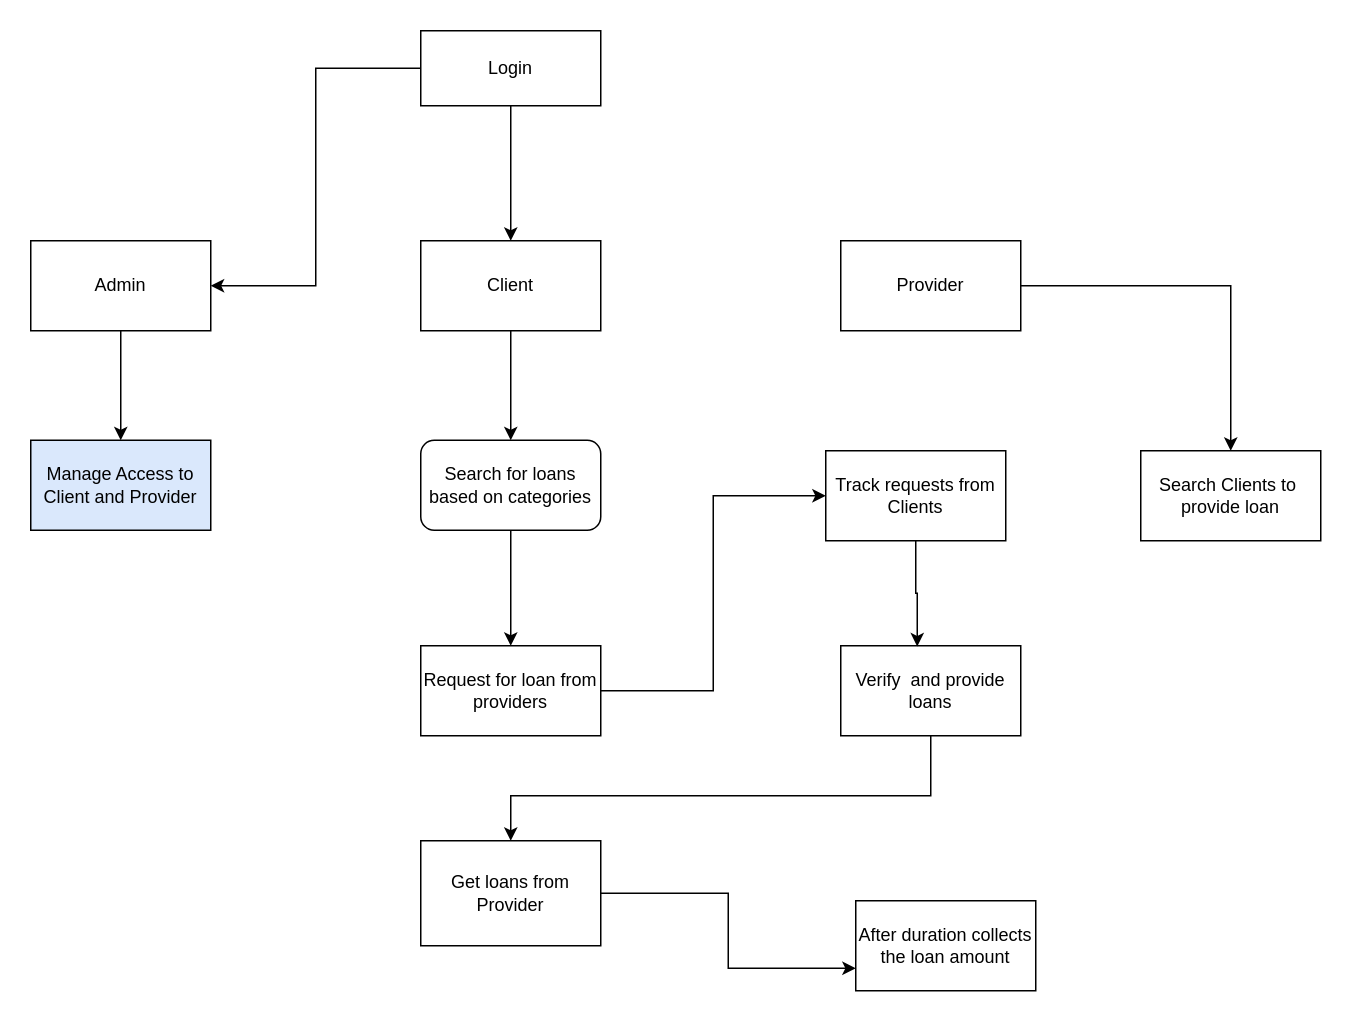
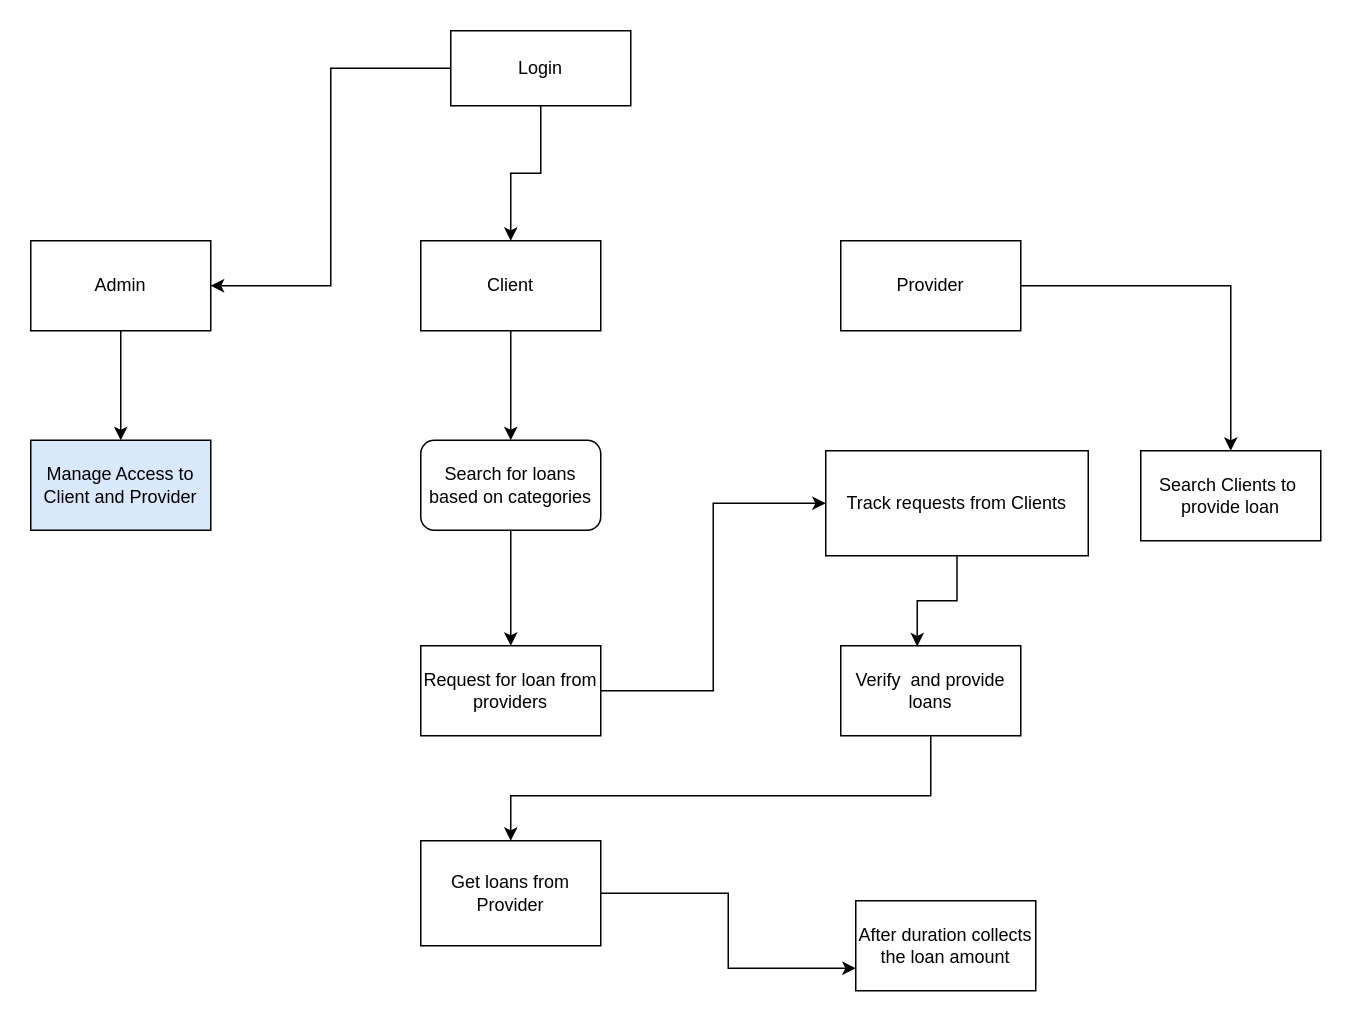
- <mxCell id="4" value="Login" style="rounded=0;whiteSpace=wrap;html=1;" vertex="1" parent="1"><mxGeometry x="280" y="20" width="120" height="50" as="geometry" /></mxCell>
+ <mxCell id="4" value="Login" style="rounded=0;whiteSpace=wrap;html=1;" vertex="1" parent="1"><mxGeometry x="300" y="20" width="120" height="50" as="geometry" /></mxCell>
- <mxCell id="16" value="Track requests from Clients" style="rounded=0;whiteSpace=wrap;html=1;" vertex="1" parent="1"><mxGeometry x="550" y="300" width="120" height="60" as="geometry" /></mxCell>
+ <mxCell id="16" value="Track requests from Clients" style="rounded=0;whiteSpace=wrap;html=1;" vertex="1" parent="1"><mxGeometry x="550" y="300" width="175" height="70" as="geometry" /></mxCell>
